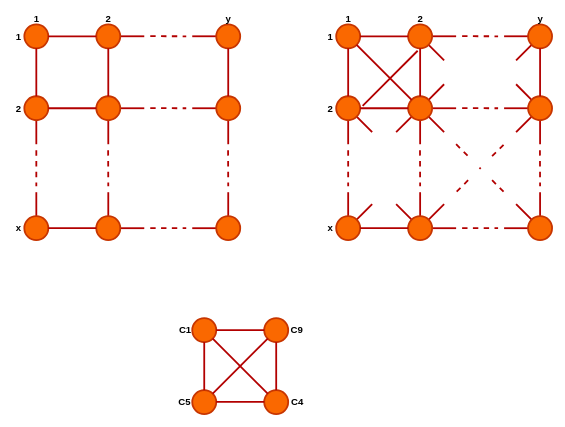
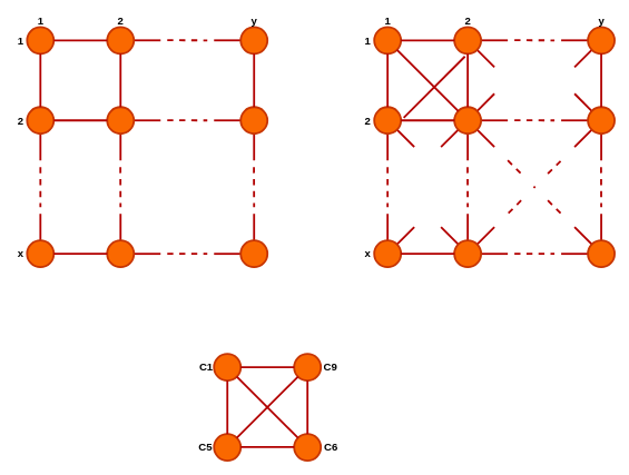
- <mxCell id="111" value="&lt;b&gt;C4&lt;/b&gt;" style="text;html=1;align=center;verticalAlign=middle;resizable=0;points=[];autosize=1;fontSize=16;" vertex="1" parent="1"><mxGeometry x="475" y="660" width="40" height="20" as="geometry" /></mxCell>
+ <mxCell id="111" value="&lt;b&gt;C6&lt;/b&gt;" style="text;html=1;align=center;verticalAlign=middle;resizable=0;points=[];autosize=1;fontSize=16;" vertex="1" parent="1"><mxGeometry x="475" y="660" width="40" height="20" as="geometry" /></mxCell>
